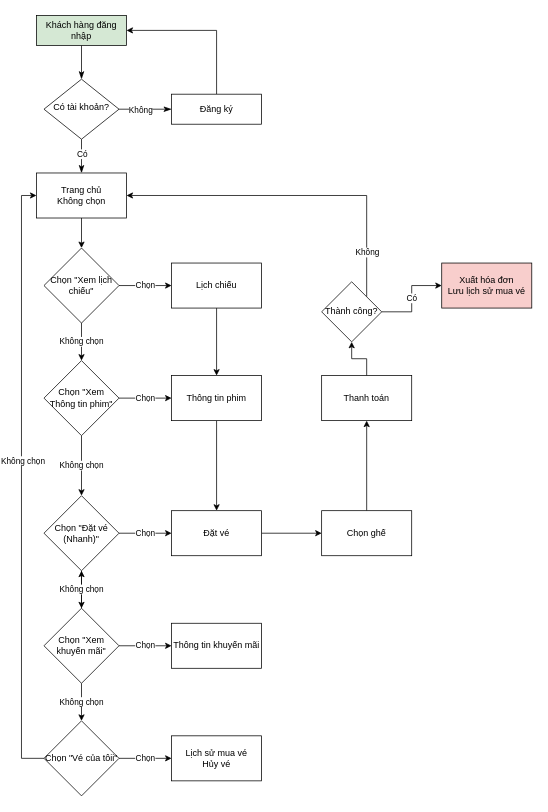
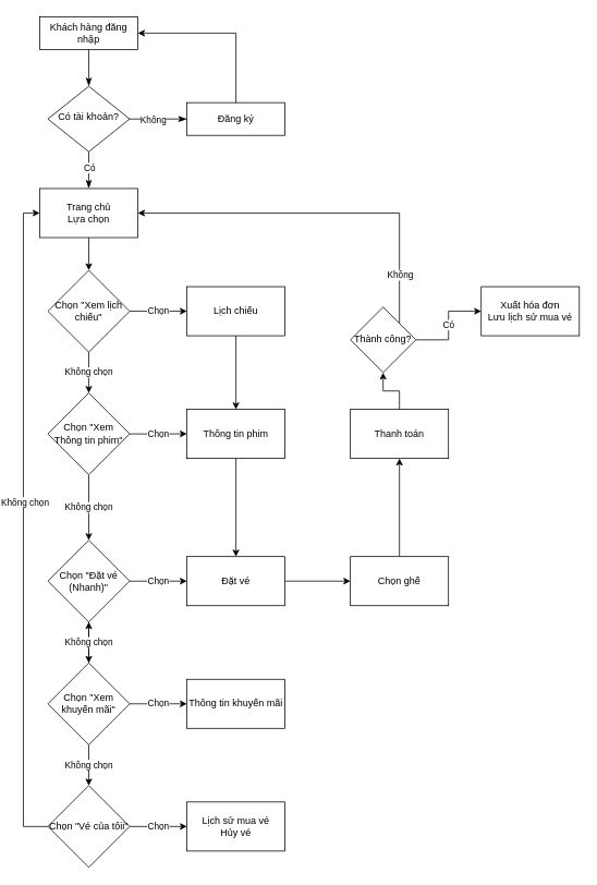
- <mxCell id="3" value="Khách hàng đăng nhập" style="rounded=0;whiteSpace=wrap;html=1;fontSize=12;glass=0;strokeWidth=1;shadow=0;fillColor=#d5e8d4;" parent="1" vertex="1"><mxGeometry x="40" y="20" width="120" height="40" as="geometry" /></mxCell>
+ <mxCell id="3" value="Khách hàng đăng nhập" style="rounded=0;whiteSpace=wrap;html=1;fontSize=12;glass=0;strokeWidth=1;shadow=0;" parent="1" vertex="1"><mxGeometry x="40" y="20" width="120" height="40" as="geometry" /></mxCell>
- <mxCell id="12" value="Trang chủ&lt;br&gt;Không chọn" style="rounded=0;whiteSpace=wrap;html=1;" parent="1" vertex="1"><mxGeometry x="40" y="230" width="120" height="60" as="geometry" /></mxCell>
+ <mxCell id="12" value="Trang chủ&lt;br&gt;Lựa chọn" style="rounded=0;whiteSpace=wrap;html=1;" parent="1" vertex="1"><mxGeometry x="40" y="230" width="120" height="60" as="geometry" /></mxCell>
- <mxCell id="36" value="Xuất hóa đơn&lt;br&gt;Lưu lịch sử mua vé" style="whiteSpace=wrap;html=1;fillColor=#f8cecc;" parent="1" vertex="1"><mxGeometry x="580" y="350" width="120" height="60" as="geometry" /></mxCell>
+ <mxCell id="36" value="Xuất hóa đơn&lt;br&gt;Lưu lịch sử mua vé" style="whiteSpace=wrap;html=1;" parent="1" vertex="1"><mxGeometry x="580" y="350" width="120" height="60" as="geometry" /></mxCell>
